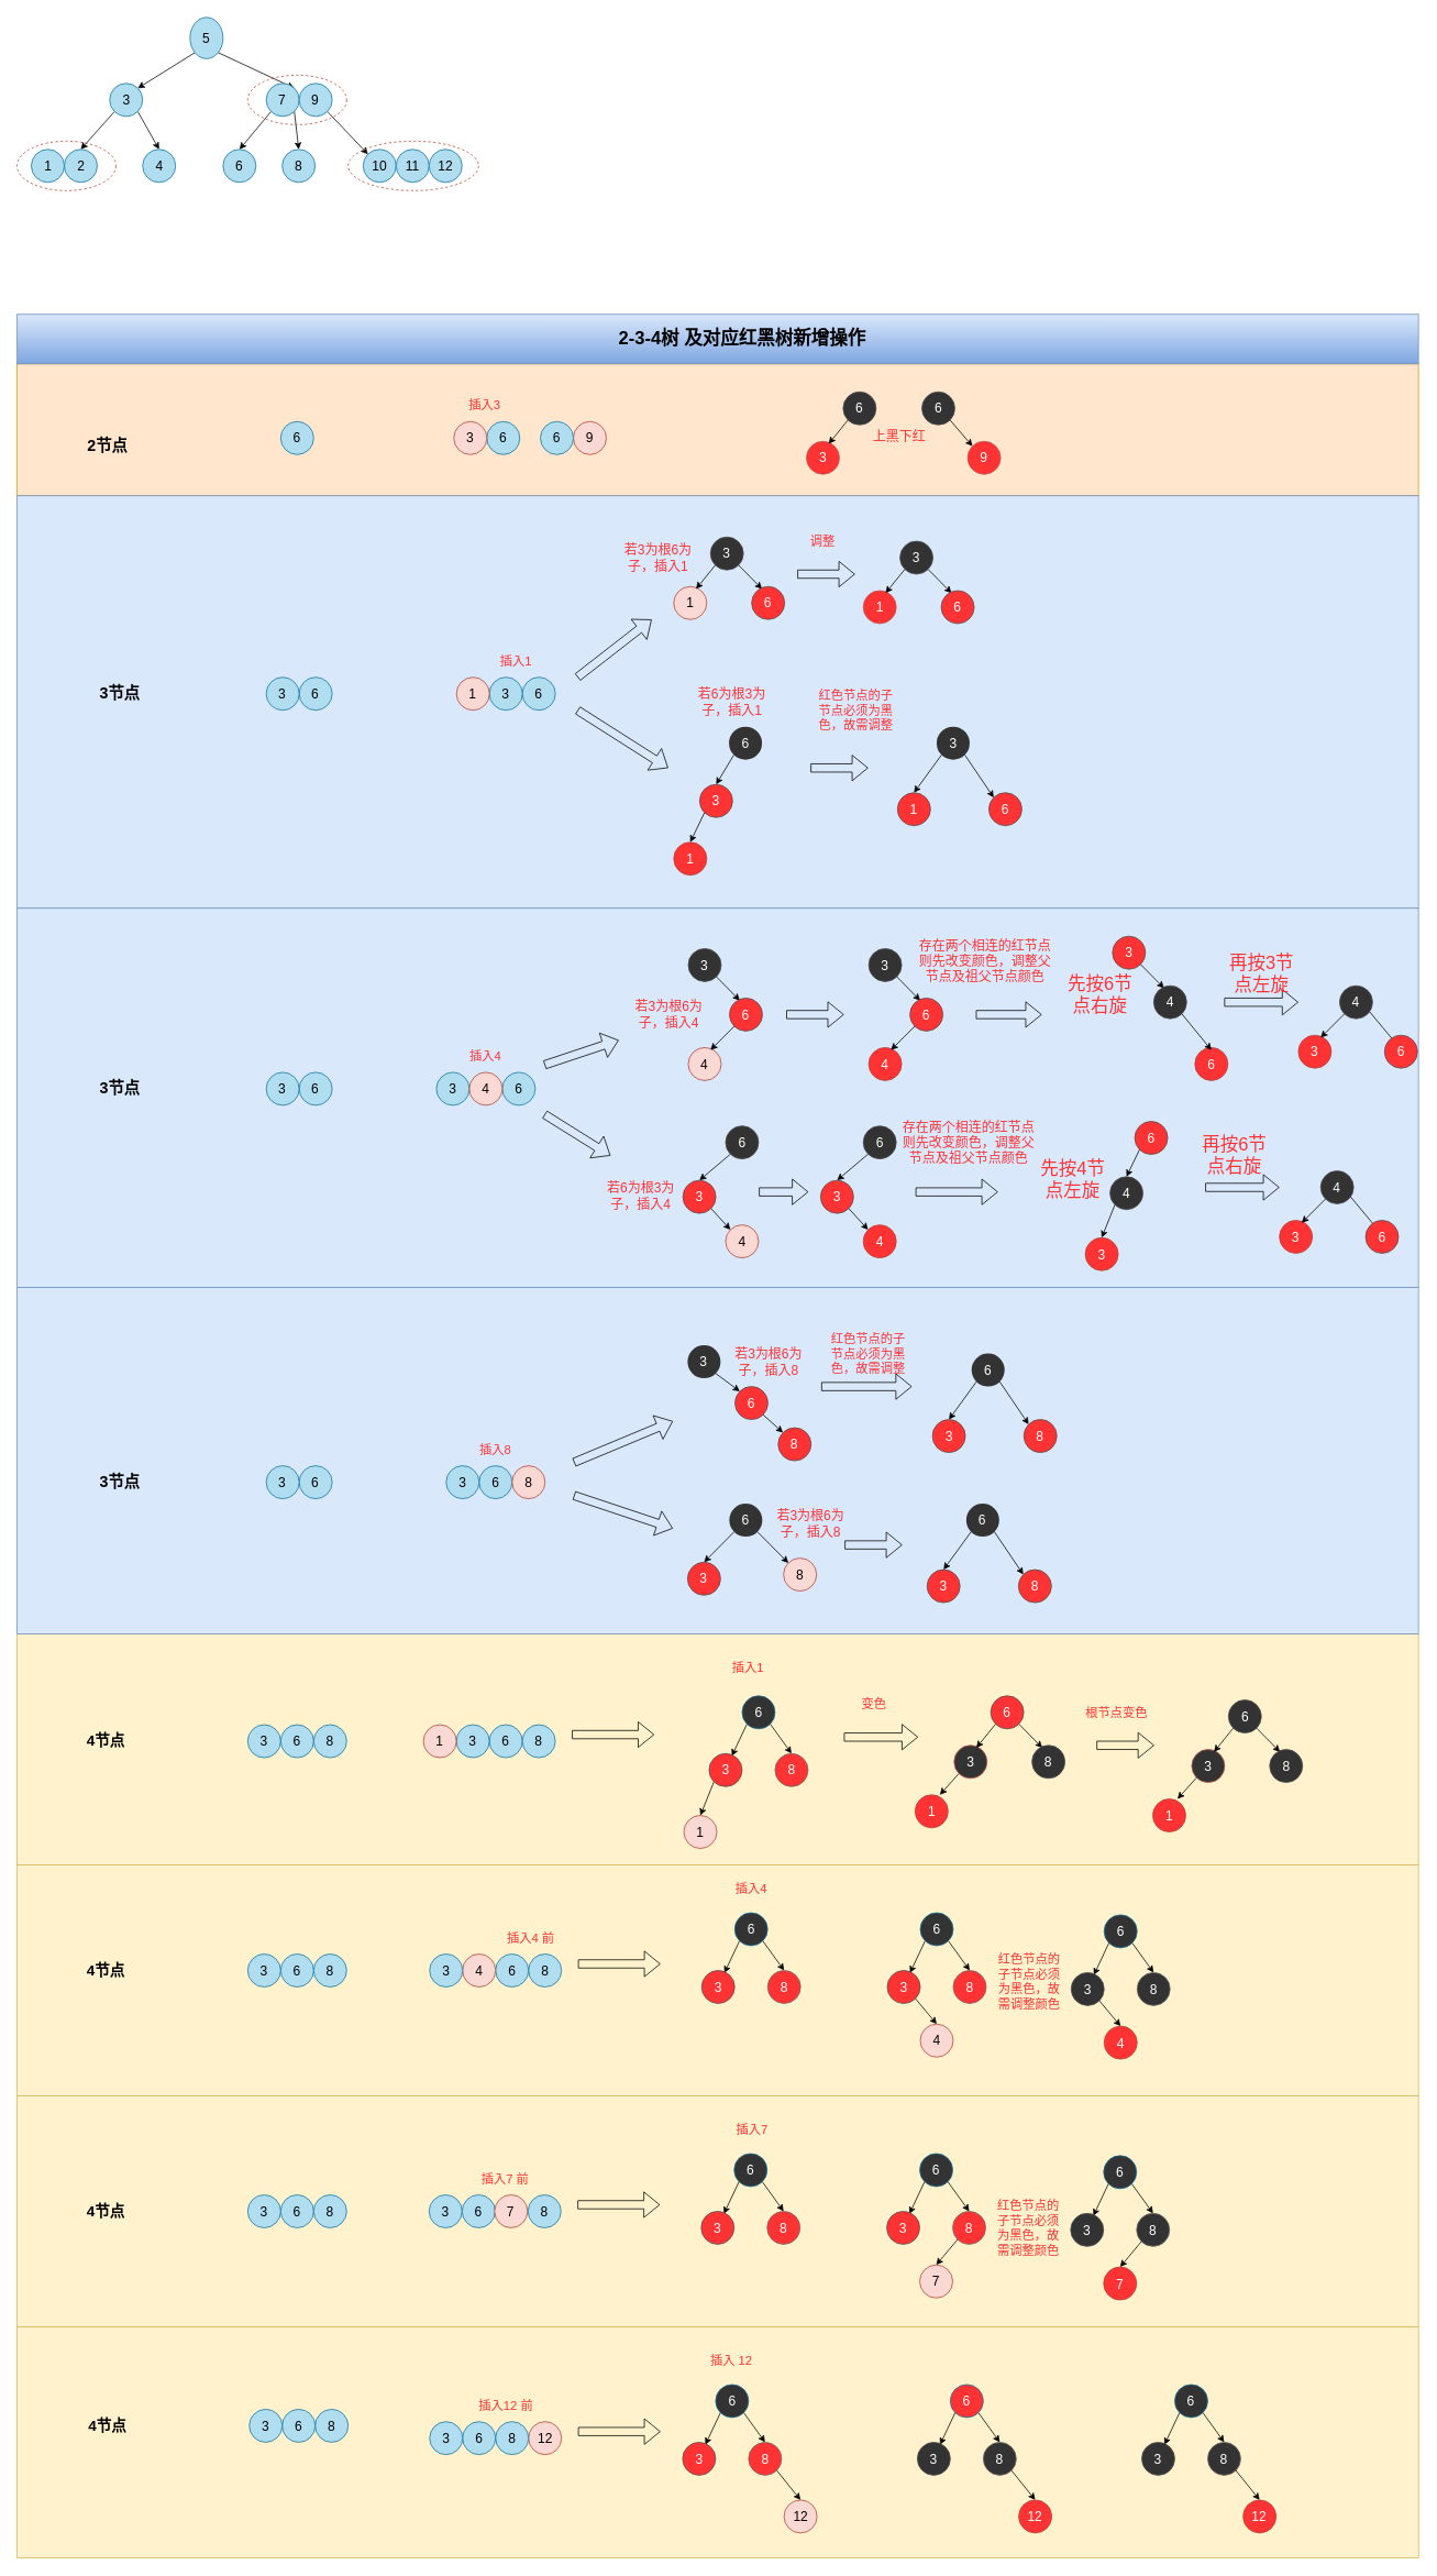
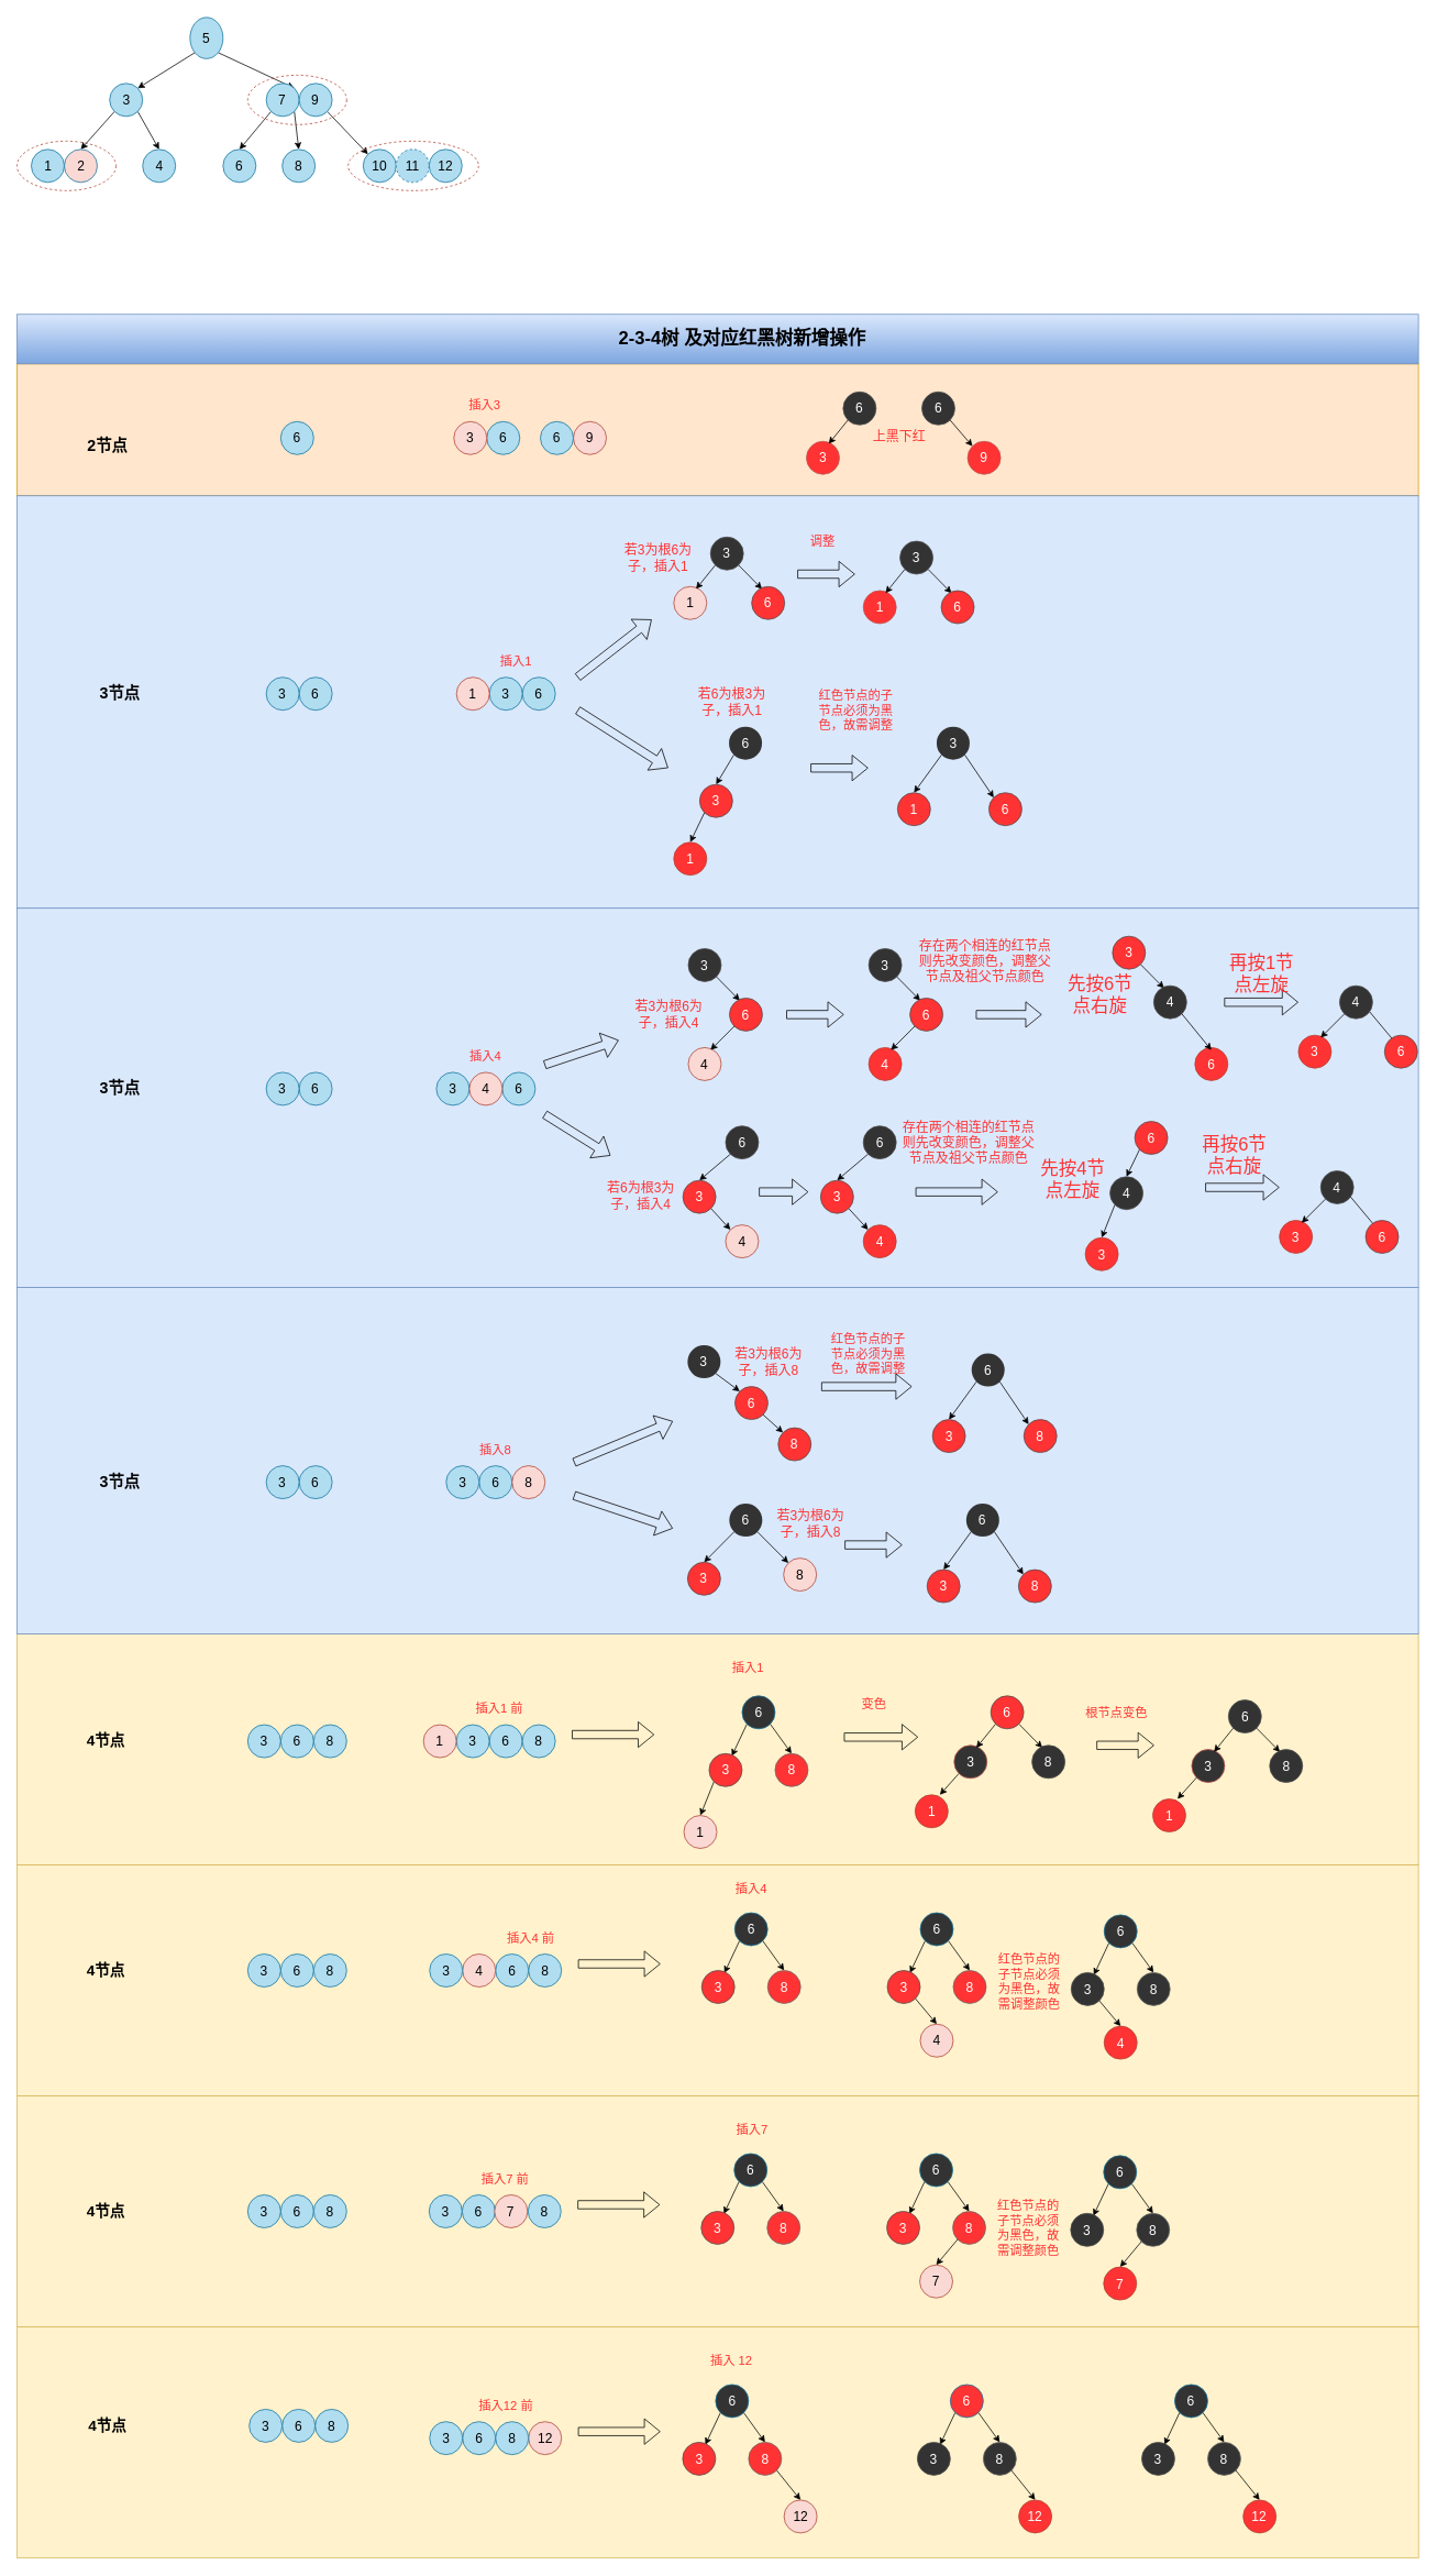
- <mxCell id="274" value="2" style="ellipse;whiteSpace=wrap;html=1;aspect=fixed;strokeColor=#10739e;fillColor=#b1ddf0;fontSize=16;" vertex="1" parent="1"><mxGeometry x="77.5" y="180" width="40" height="40" as="geometry" /></mxCell>
+ <mxCell id="274" value="2" style="ellipse;whiteSpace=wrap;html=1;aspect=fixed;strokeColor=#10739e;fillColor=#fad9d5;fontSize=16;" vertex="1" parent="1"><mxGeometry x="77.5" y="180" width="40" height="40" as="geometry" /></mxCell>
- <mxCell id="278" value="11" style="ellipse;whiteSpace=wrap;html=1;aspect=fixed;strokeColor=#10739e;fillColor=#b1ddf0;fontSize=16;" vertex="1" parent="1"><mxGeometry x="480" y="180" width="40" height="40" as="geometry" /></mxCell>
+ <mxCell id="278" value="11" style="ellipse;whiteSpace=wrap;html=1;aspect=fixed;strokeColor=#10739e;fillColor=#b1ddf0;fontSize=16;dashed=1;" vertex="1" parent="1"><mxGeometry x="480" y="180" width="40" height="40" as="geometry" /></mxCell>
- <mxCell id="296" value="再按3节点左旋" style="text;html=1;strokeColor=none;fillColor=none;align=center;verticalAlign=middle;whiteSpace=wrap;rounded=0;dashed=1;fontSize=22;fontColor=#FF3333;" vertex="1" parent="1"><mxGeometry x="1488.87" y="1154" width="82" height="51" as="geometry" /></mxCell>
+ <mxCell id="296" value="再按1节点左旋" style="text;html=1;strokeColor=none;fillColor=none;align=center;verticalAlign=middle;whiteSpace=wrap;rounded=0;dashed=1;fontSize=22;fontColor=#FF3333;" vertex="1" parent="1"><mxGeometry x="1488.87" y="1154" width="82" height="51" as="geometry" /></mxCell>
+ <mxCell id="44" value="插入1 前" style="text;html=1;strokeColor=none;fillColor=none;align=center;verticalAlign=middle;whiteSpace=wrap;rounded=0;fontSize=15;fontColor=#FF3333;" vertex="1" parent="1"><mxGeometry x="568.12" y="2060" width="75" height="20" as="geometry" /></mxCell>
